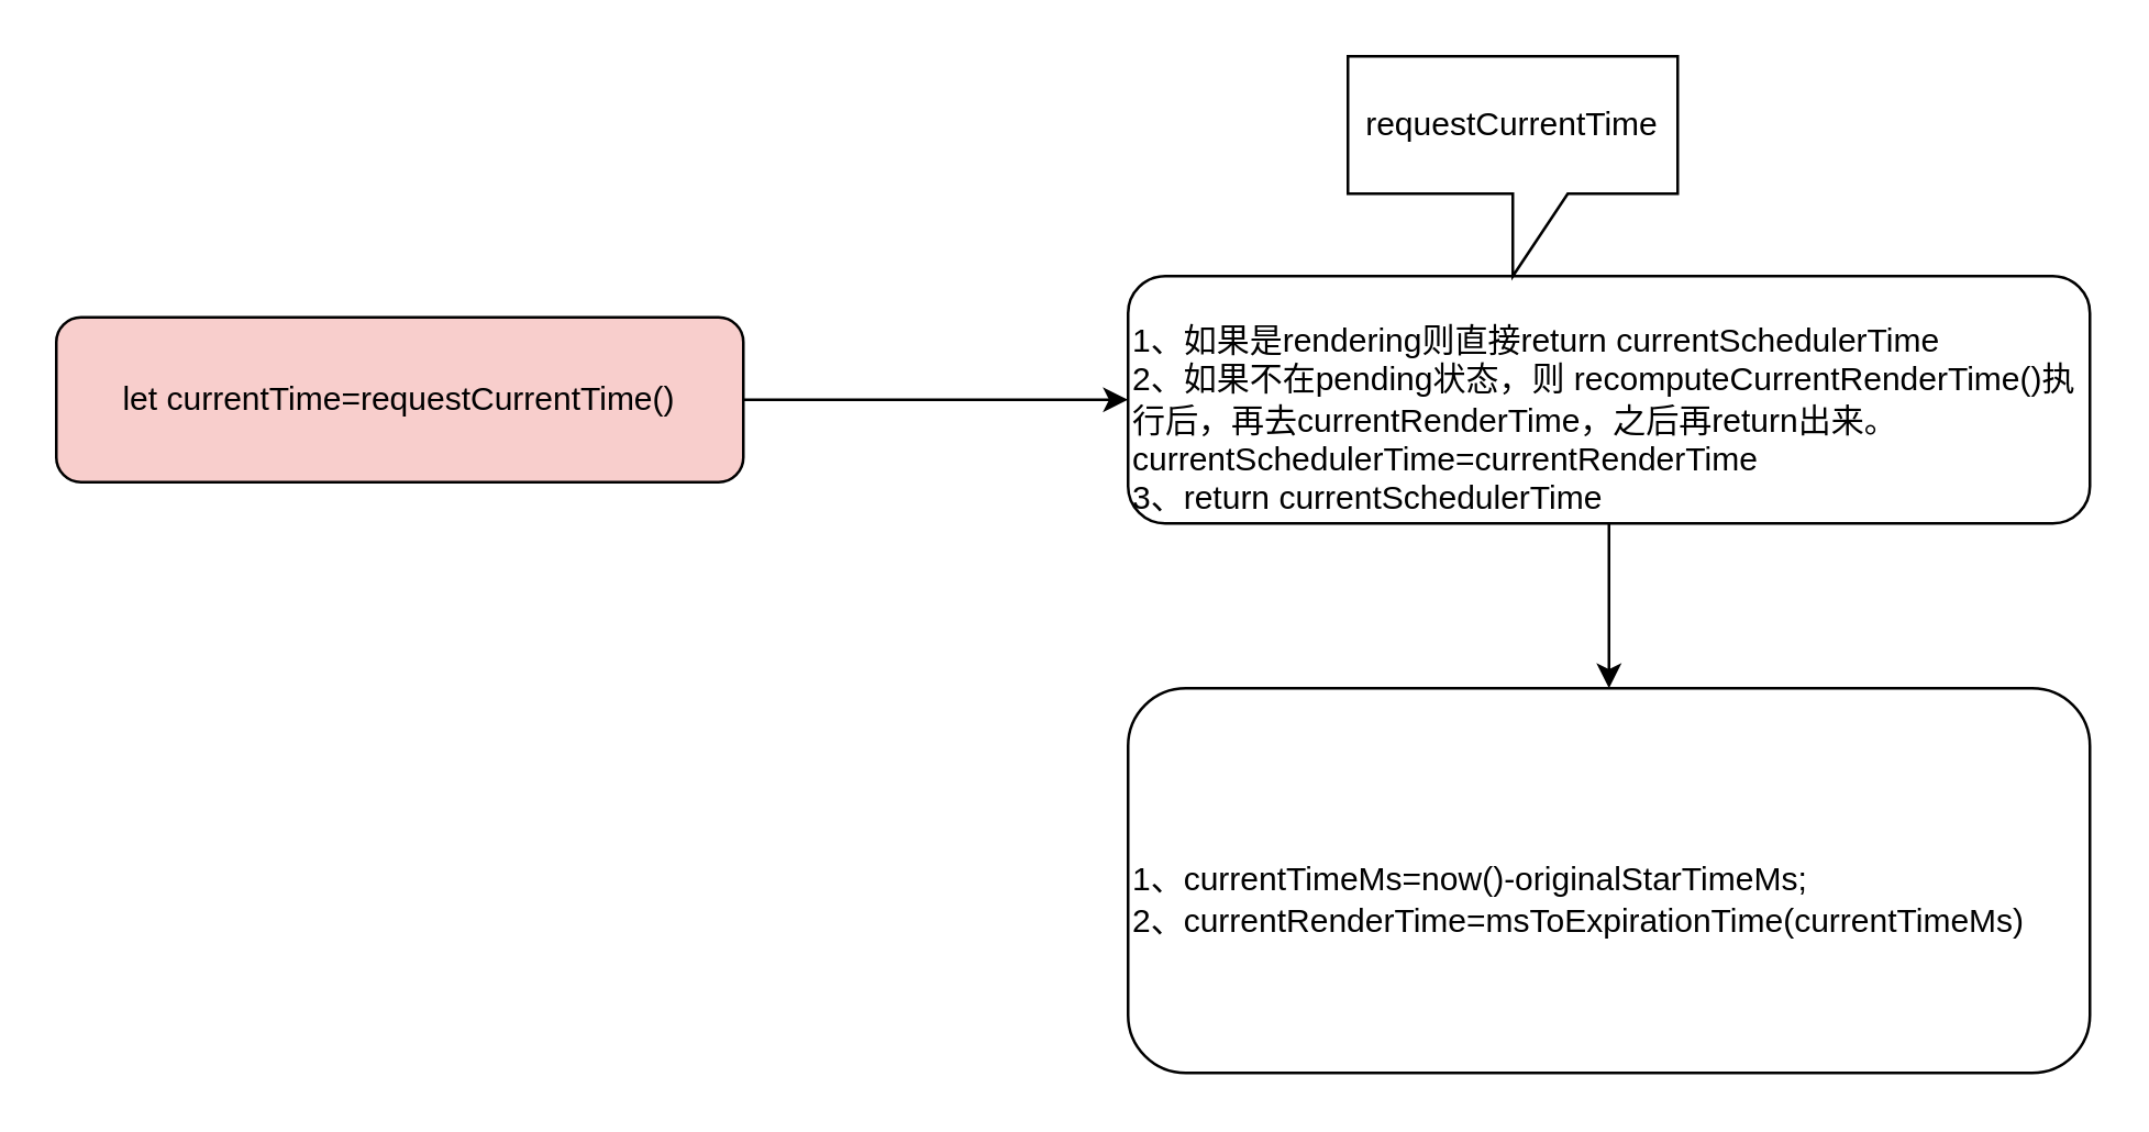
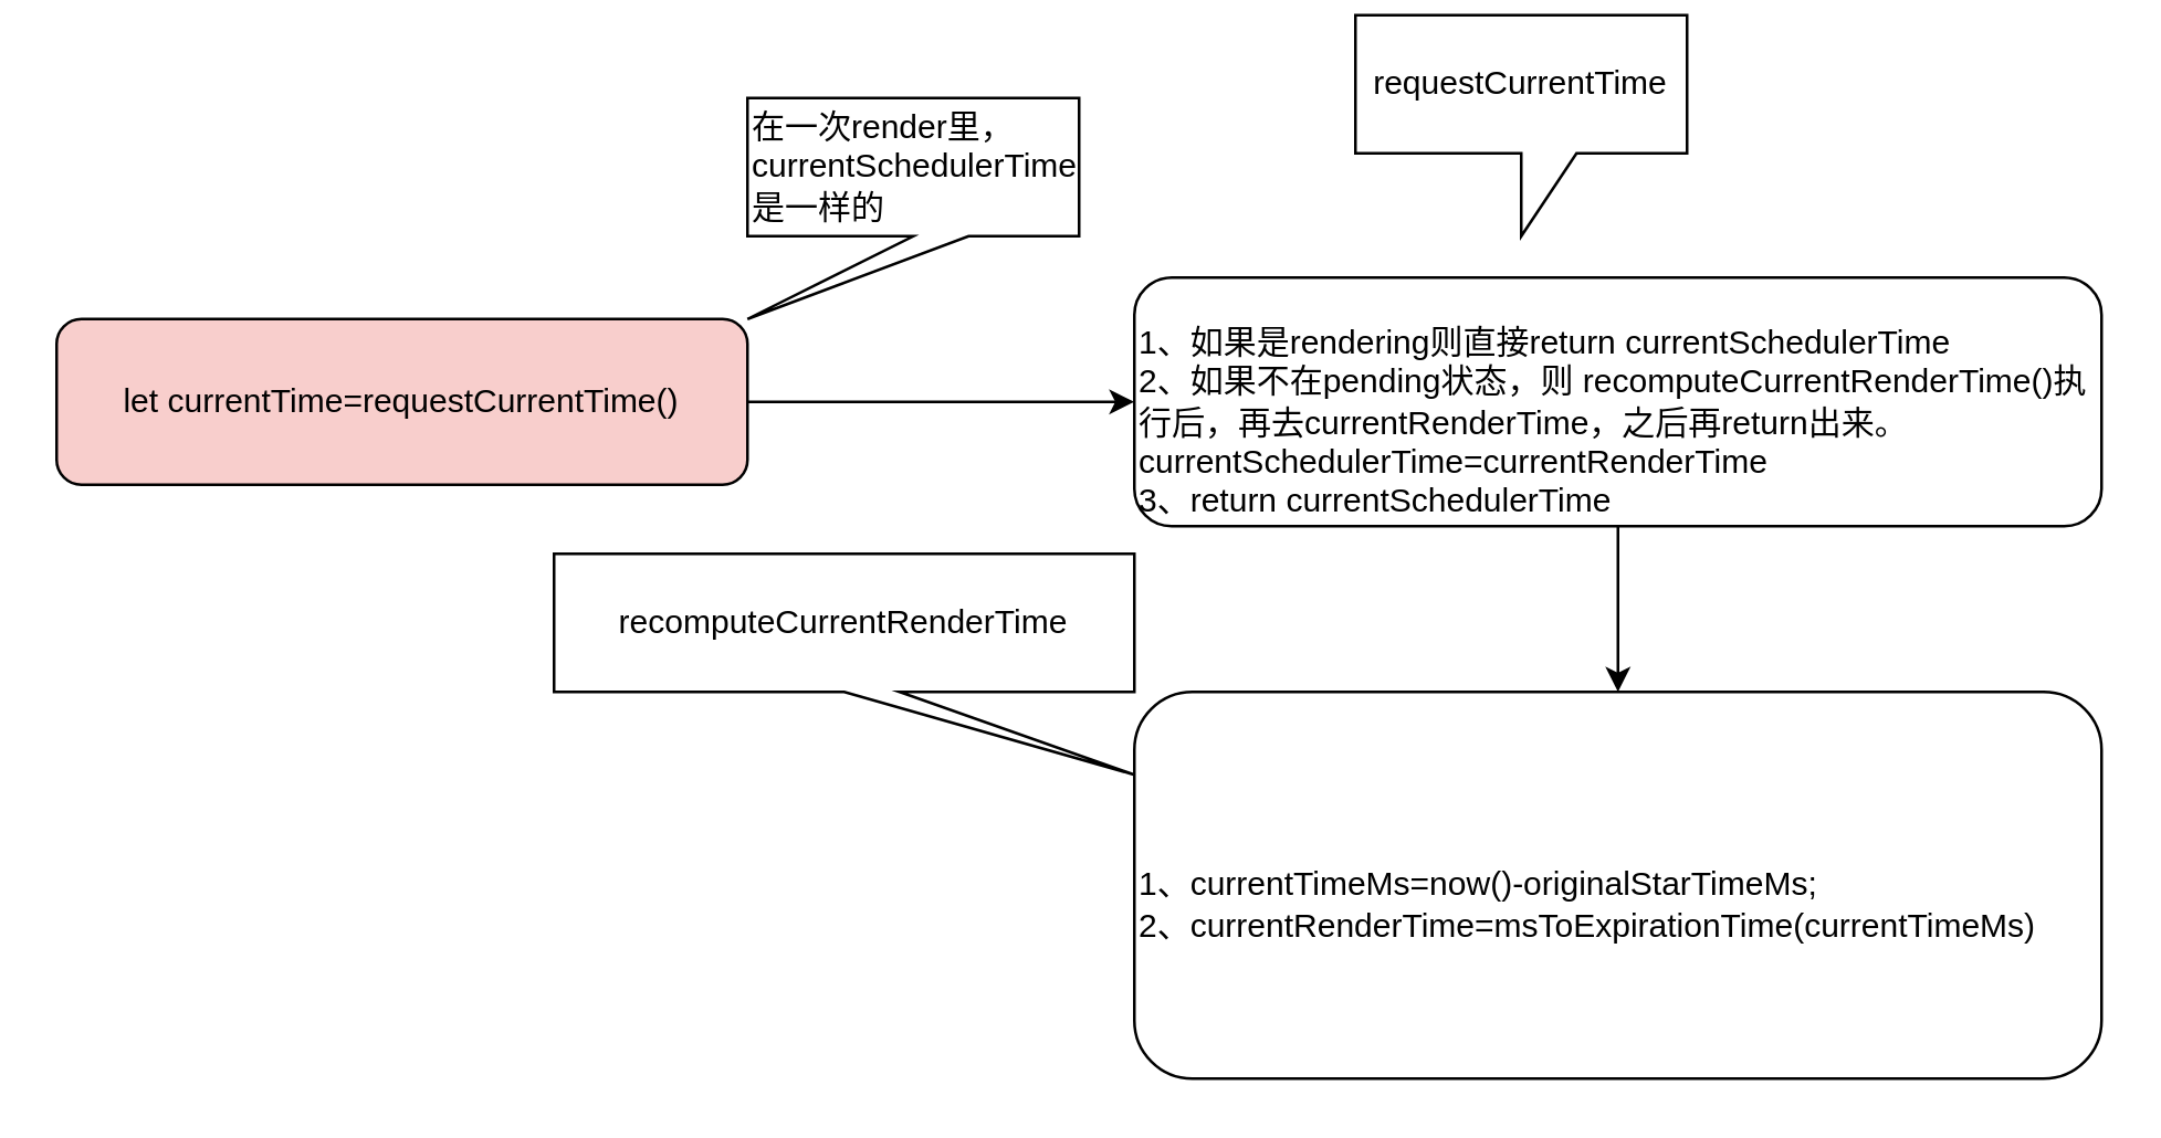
- <mxCell id="7" value="&lt;span style=&quot;white-space: normal&quot;&gt;requestCurrentTime&lt;/span&gt;" style="shape=callout;whiteSpace=wrap;html=1;perimeter=calloutPerimeter;" parent="1" vertex="1"><mxGeometry x="490" y="20" width="120" height="80" as="geometry" /></mxCell>
+ <mxCell id="7" value="&lt;span style=&quot;white-space: normal&quot;&gt;requestCurrentTime&lt;/span&gt;" style="shape=callout;whiteSpace=wrap;html=1;perimeter=calloutPerimeter;" parent="1" vertex="1"><mxGeometry x="490" y="5" width="120" height="80" as="geometry" /></mxCell>
+ <mxCell id="9" value="&lt;span style=&quot;white-space: normal&quot;&gt;在一次render里，currentSchedulerTime是一样的&lt;/span&gt;" style="shape=callout;whiteSpace=wrap;html=1;perimeter=calloutPerimeter;position2=0;align=left;" vertex="1" parent="1"><mxGeometry x="270" y="35" width="120" height="80" as="geometry" /></mxCell>
+ <mxCell id="8" value="recomputeCurrentRenderTime" style="shape=callout;whiteSpace=wrap;html=1;perimeter=calloutPerimeter;position2=1;" parent="1" vertex="1"><mxGeometry x="200" y="200" width="210" height="80" as="geometry" /></mxCell>
